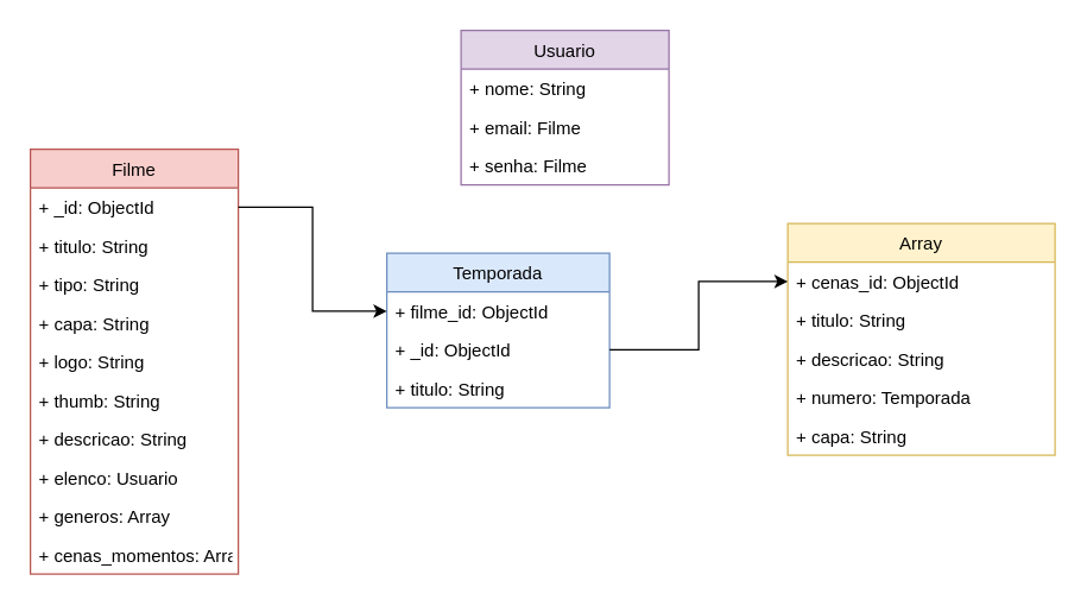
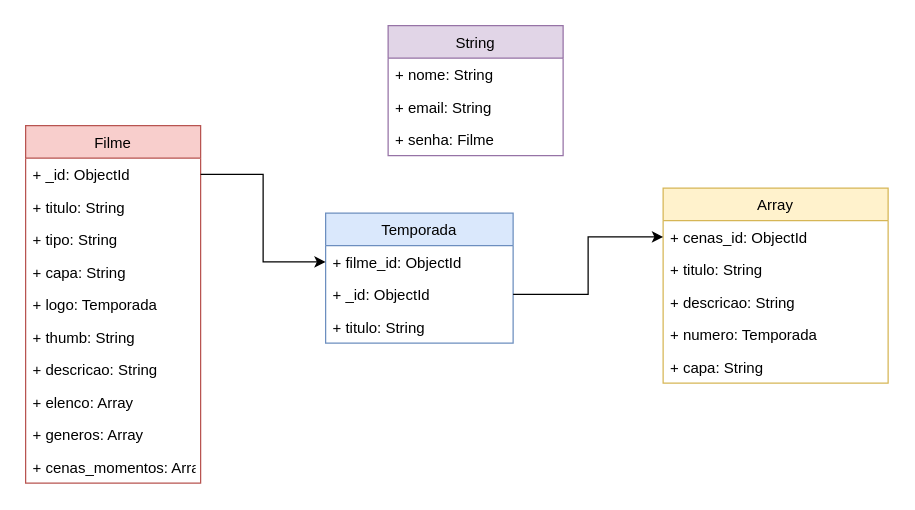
- <mxCell id="13" value="Usuario" style="swimlane;fontStyle=0;childLayout=stackLayout;horizontal=1;startSize=26;fillColor=#e1d5e7;horizontalStack=0;resizeParent=1;resizeParentMax=0;resizeLast=0;collapsible=1;marginBottom=0;strokeColor=#9673a6;" vertex="1" parent="1"><mxGeometry x="310" y="20" width="140" height="104" as="geometry" /></mxCell>
+ <mxCell id="13" value="String" style="swimlane;fontStyle=0;childLayout=stackLayout;horizontal=1;startSize=26;fillColor=#e1d5e7;horizontalStack=0;resizeParent=1;resizeParentMax=0;resizeLast=0;collapsible=1;marginBottom=0;strokeColor=#9673a6;" vertex="1" parent="1"><mxGeometry x="310" y="20" width="140" height="104" as="geometry" /></mxCell>
- <mxCell id="15" value="+ email: Filme" style="text;strokeColor=none;fillColor=none;align=left;verticalAlign=top;spacingLeft=4;spacingRight=4;overflow=hidden;rotatable=0;points=[[0,0.5],[1,0.5]];portConstraint=eastwest;" vertex="1" parent="13"><mxGeometry y="52" width="140" height="26" as="geometry" /></mxCell>
+ <mxCell id="15" value="+ email: String" style="text;strokeColor=none;fillColor=none;align=left;verticalAlign=top;spacingLeft=4;spacingRight=4;overflow=hidden;rotatable=0;points=[[0,0.5],[1,0.5]];portConstraint=eastwest;" vertex="1" parent="13"><mxGeometry y="52" width="140" height="26" as="geometry" /></mxCell>
- <mxCell id="7" value="+ logo: String" style="text;strokeColor=none;fillColor=none;align=left;verticalAlign=top;spacingLeft=4;spacingRight=4;overflow=hidden;rotatable=0;points=[[0,0.5],[1,0.5]];portConstraint=eastwest;" vertex="1" parent="2"><mxGeometry y="130" width="140" height="26" as="geometry" /></mxCell>
+ <mxCell id="7" value="+ logo: Temporada" style="text;strokeColor=none;fillColor=none;align=left;verticalAlign=top;spacingLeft=4;spacingRight=4;overflow=hidden;rotatable=0;points=[[0,0.5],[1,0.5]];portConstraint=eastwest;" vertex="1" parent="2"><mxGeometry y="130" width="140" height="26" as="geometry" /></mxCell>
- <mxCell id="10" value="+ elenco: Usuario" style="text;strokeColor=none;fillColor=none;align=left;verticalAlign=top;spacingLeft=4;spacingRight=4;overflow=hidden;rotatable=0;points=[[0,0.5],[1,0.5]];portConstraint=eastwest;" vertex="1" parent="2"><mxGeometry y="208" width="140" height="26" as="geometry" /></mxCell>
+ <mxCell id="10" value="+ elenco: Array" style="text;strokeColor=none;fillColor=none;align=left;verticalAlign=top;spacingLeft=4;spacingRight=4;overflow=hidden;rotatable=0;points=[[0,0.5],[1,0.5]];portConstraint=eastwest;" vertex="1" parent="2"><mxGeometry y="208" width="140" height="26" as="geometry" /></mxCell>
